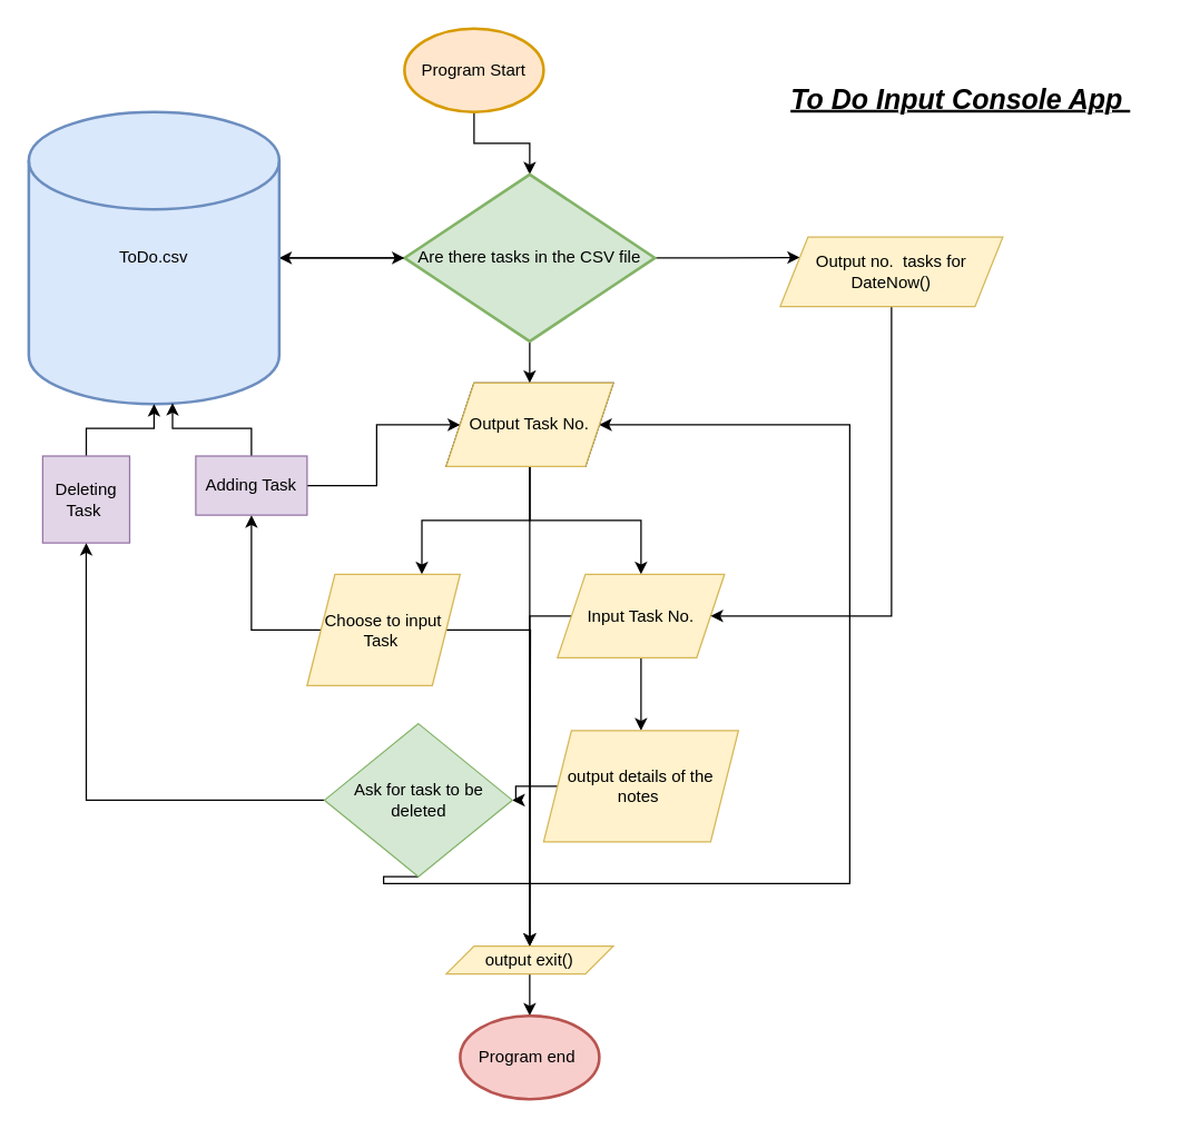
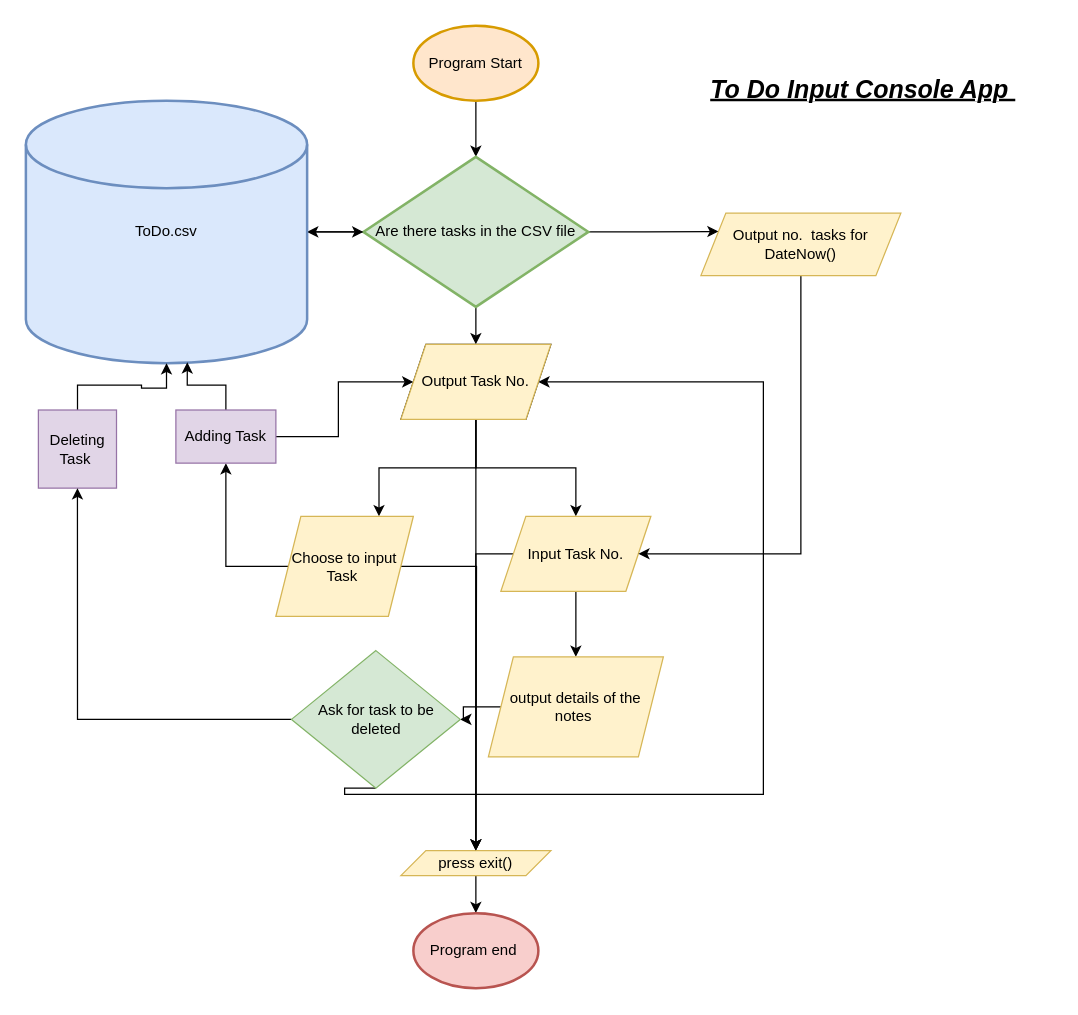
- <mxCell id="3" value="Program Start" style="strokeWidth=2;html=1;shape=mxgraph.flowchart.start_1;whiteSpace=wrap;fillColor=#ffe6cc;strokeColor=#d79b00;" parent="1" vertex="1"><mxGeometry x="290" y="20" width="100" height="60" as="geometry" /></mxCell>
+ <mxCell id="3" value="Program Start" style="strokeWidth=2;html=1;shape=mxgraph.flowchart.start_1;whiteSpace=wrap;fillColor=#ffe6cc;strokeColor=#d79b00;" parent="1" vertex="1"><mxGeometry x="330" y="20" width="100" height="60" as="geometry" /></mxCell>
- <mxCell id="9" value="ToDo.csv" style="strokeWidth=2;html=1;shape=mxgraph.flowchart.database;whiteSpace=wrap;fillColor=#dae8fc;strokeColor=#6c8ebf;" parent="1" vertex="1"><mxGeometry x="20" y="80" width="180" height="210" as="geometry" /></mxCell>
+ <mxCell id="9" value="ToDo.csv" style="strokeWidth=2;html=1;shape=mxgraph.flowchart.database;whiteSpace=wrap;fillColor=#dae8fc;strokeColor=#6c8ebf;" parent="1" vertex="1"><mxGeometry x="20" y="80" width="225" height="210" as="geometry" /></mxCell>
- <mxCell id="31" value="output exit()" style="shape=parallelogram;perimeter=parallelogramPerimeter;whiteSpace=wrap;html=1;fixedSize=1;fillColor=#fff2cc;strokeColor=#d6b656;" vertex="1" parent="1"><mxGeometry x="320" y="680" width="120" height="20" as="geometry" /></mxCell>
+ <mxCell id="31" value="press exit()" style="shape=parallelogram;perimeter=parallelogramPerimeter;whiteSpace=wrap;html=1;fixedSize=1;fillColor=#fff2cc;strokeColor=#d6b656;" vertex="1" parent="1"><mxGeometry x="320" y="680" width="120" height="20" as="geometry" /></mxCell>
